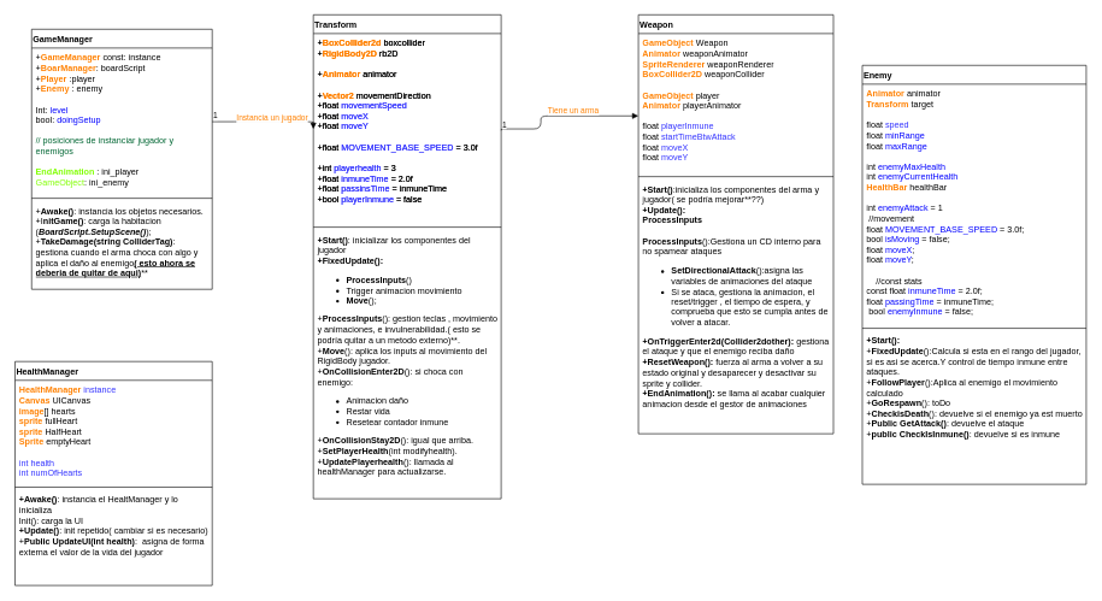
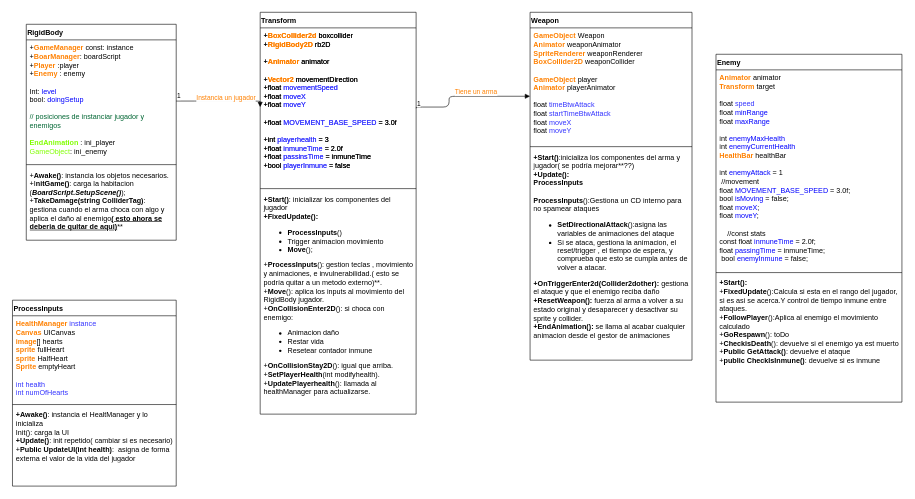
- <mxCell id="2" value="GameManager" style="swimlane;fontStyle=1;align=left;verticalAlign=top;childLayout=stackLayout;horizontal=1;startSize=26;horizontalStack=0;resizeParent=1;resizeParentMax=0;resizeLast=0;collapsible=1;marginBottom=0;" parent="1" vertex="1"><mxGeometry x="43" y="40" width="250" height="360" as="geometry" /></mxCell>
+ <mxCell id="2" value="RigidBody" style="swimlane;fontStyle=1;align=left;verticalAlign=top;childLayout=stackLayout;horizontal=1;startSize=26;horizontalStack=0;resizeParent=1;resizeParentMax=0;resizeLast=0;collapsible=1;marginBottom=0;" parent="1" vertex="1"><mxGeometry x="43" y="40" width="250" height="360" as="geometry" /></mxCell>
- <mxCell id="14" value="&lt;div&gt;&lt;b&gt;&lt;font color=&quot;#FF8000&quot;&gt;GameObject &lt;/font&gt;&lt;/b&gt;Weapon&lt;/div&gt;&lt;div&gt;&lt;b&gt;&lt;font color=&quot;#FF8000&quot;&gt;Animator &lt;/font&gt;&lt;/b&gt;weaponAnimator&lt;/div&gt;&lt;div&gt;&lt;b&gt;&lt;font color=&quot;#FF8000&quot;&gt;SpriteRenderer &lt;/font&gt;&lt;/b&gt;weaponRenderer&lt;/div&gt;&lt;div&gt;&lt;b&gt;&lt;font color=&quot;#FF8000&quot;&gt;BoxCollider2D &lt;/font&gt;&lt;/b&gt;weaponCollider&lt;/div&gt;&lt;div&gt;&lt;br&gt;&lt;/div&gt;&lt;div&gt;&lt;b&gt;&lt;font color=&quot;#FF8000&quot;&gt;GameObject &lt;/font&gt;&lt;/b&gt;player&lt;/div&gt;&lt;div&gt;&lt;b&gt;&lt;font color=&quot;#FF8000&quot;&gt;Animator &lt;/font&gt;&lt;/b&gt;playerAnimator&lt;/div&gt;&lt;div&gt;&lt;br&gt;&lt;/div&gt;&lt;div&gt;float &lt;font color=&quot;#3333FF&quot;&gt;playerInmune&lt;/font&gt;&lt;/div&gt;&lt;div&gt;float &lt;font color=&quot;#3333FF&quot;&gt;startTimeBtwAttack&lt;/font&gt;&lt;/div&gt;&lt;div&gt;float &lt;font color=&quot;#3333FF&quot;&gt;moveX&lt;/font&gt;&lt;/div&gt;&lt;div&gt;float &lt;font color=&quot;#3333FF&quot;&gt;moveY&lt;/font&gt;&lt;br&gt;&lt;/div&gt;" style="text;strokeColor=none;fillColor=none;align=left;verticalAlign=top;spacingLeft=4;spacingRight=4;overflow=hidden;rotatable=0;points=[[0,0.5],[1,0.5]];portConstraint=eastwest;html=1;whiteSpace=wrap;" parent="13" vertex="1"><mxGeometry y="26" width="270" height="194" as="geometry" /></mxCell>
+ <mxCell id="14" value="&lt;div&gt;&lt;b&gt;&lt;font color=&quot;#FF8000&quot;&gt;GameObject &lt;/font&gt;&lt;/b&gt;Weapon&lt;/div&gt;&lt;div&gt;&lt;b&gt;&lt;font color=&quot;#FF8000&quot;&gt;Animator &lt;/font&gt;&lt;/b&gt;weaponAnimator&lt;/div&gt;&lt;div&gt;&lt;b&gt;&lt;font color=&quot;#FF8000&quot;&gt;SpriteRenderer &lt;/font&gt;&lt;/b&gt;weaponRenderer&lt;/div&gt;&lt;div&gt;&lt;b&gt;&lt;font color=&quot;#FF8000&quot;&gt;BoxCollider2D &lt;/font&gt;&lt;/b&gt;weaponCollider&lt;/div&gt;&lt;div&gt;&lt;br&gt;&lt;/div&gt;&lt;div&gt;&lt;b&gt;&lt;font color=&quot;#FF8000&quot;&gt;GameObject &lt;/font&gt;&lt;/b&gt;player&lt;/div&gt;&lt;div&gt;&lt;b&gt;&lt;font color=&quot;#FF8000&quot;&gt;Animator &lt;/font&gt;&lt;/b&gt;playerAnimator&lt;/div&gt;&lt;div&gt;&lt;br&gt;&lt;/div&gt;&lt;div&gt;float &lt;font color=&quot;#3333FF&quot;&gt;timeBtwAttack&lt;/font&gt;&lt;/div&gt;&lt;div&gt;float &lt;font color=&quot;#3333FF&quot;&gt;startTimeBtwAttack&lt;/font&gt;&lt;/div&gt;&lt;div&gt;float &lt;font color=&quot;#3333FF&quot;&gt;moveX&lt;/font&gt;&lt;/div&gt;&lt;div&gt;float &lt;font color=&quot;#3333FF&quot;&gt;moveY&lt;/font&gt;&lt;br&gt;&lt;/div&gt;" style="text;strokeColor=none;fillColor=none;align=left;verticalAlign=top;spacingLeft=4;spacingRight=4;overflow=hidden;rotatable=0;points=[[0,0.5],[1,0.5]];portConstraint=eastwest;html=1;whiteSpace=wrap;" parent="13" vertex="1"><mxGeometry y="26" width="270" height="194" as="geometry" /></mxCell>
- <mxCell id="19" value="HealthManager" style="swimlane;fontStyle=1;align=left;verticalAlign=top;childLayout=stackLayout;horizontal=1;startSize=26;horizontalStack=0;resizeParent=1;resizeParentMax=0;resizeLast=0;collapsible=1;marginBottom=0;whiteSpace=wrap;html=1;" parent="1" vertex="1"><mxGeometry x="20" y="500" width="273" height="310" as="geometry" /></mxCell>
+ <mxCell id="19" value="ProcessInputs" style="swimlane;fontStyle=1;align=left;verticalAlign=top;childLayout=stackLayout;horizontal=1;startSize=26;horizontalStack=0;resizeParent=1;resizeParentMax=0;resizeLast=0;collapsible=1;marginBottom=0;whiteSpace=wrap;html=1;" parent="1" vertex="1"><mxGeometry x="20" y="500" width="273" height="310" as="geometry" /></mxCell>
